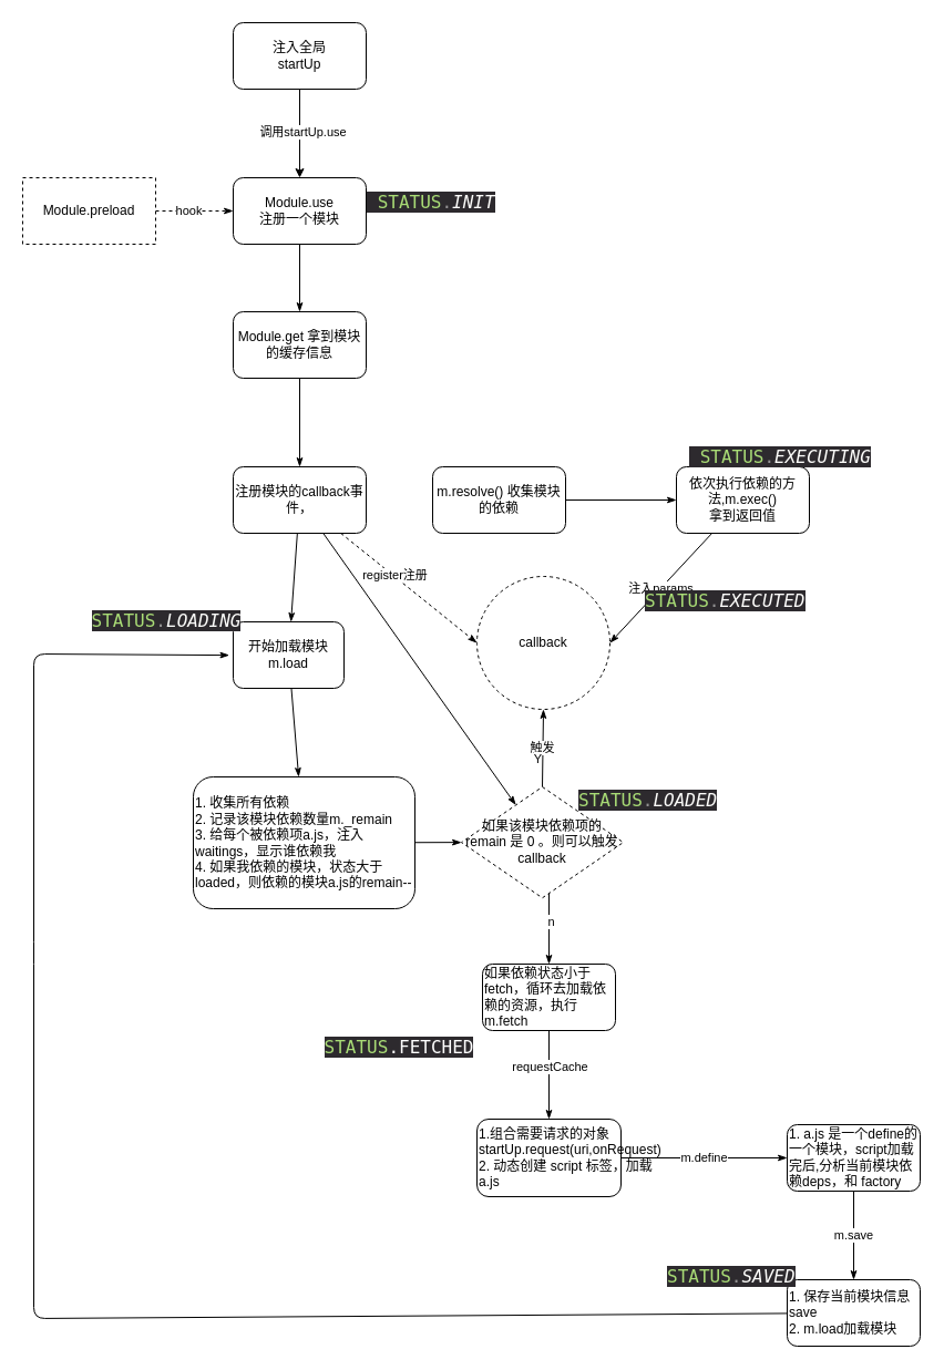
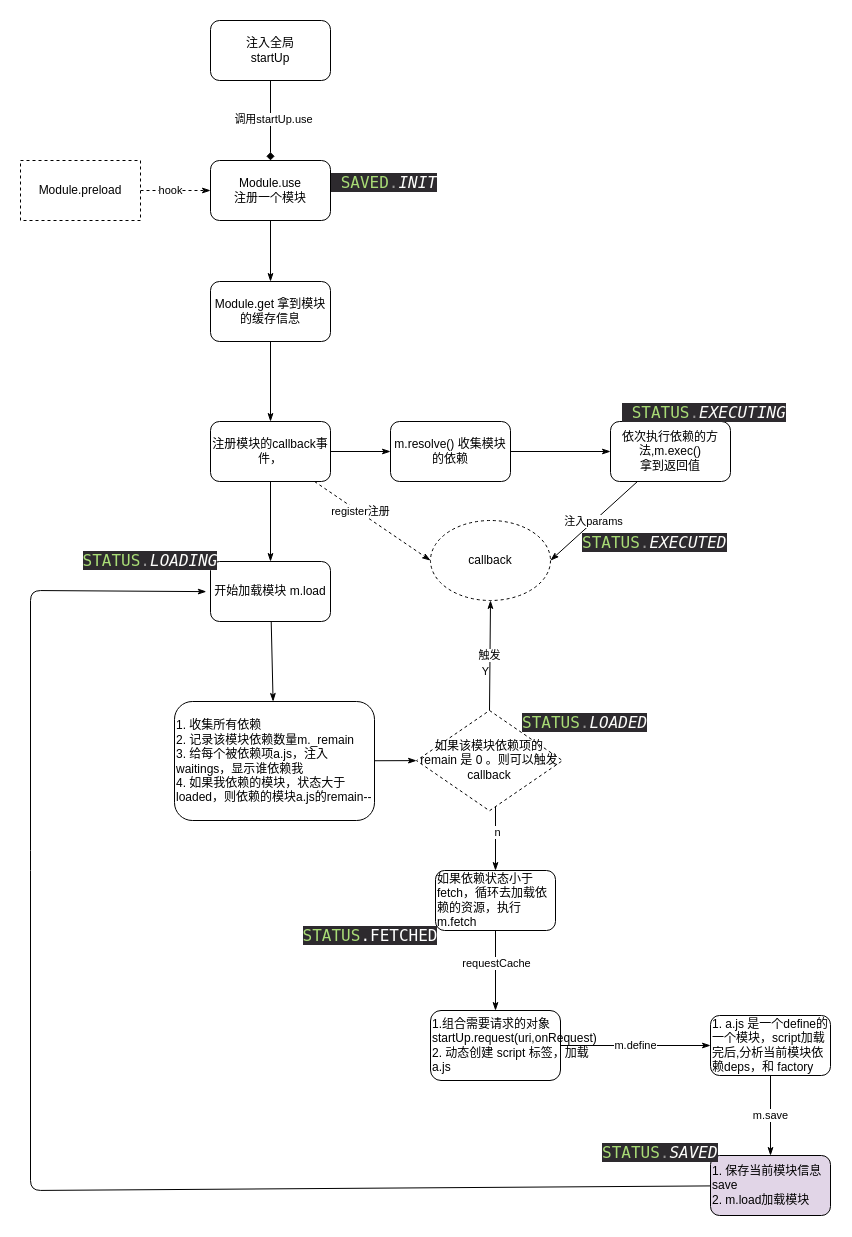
- <mxCell id="2" value="" style="edgeStyle=none;html=1;" edge="1" parent="1" source="4" target="6"><mxGeometry relative="1" as="geometry" /></mxCell>
+ <mxCell id="2" value="" style="edgeStyle=none;html=1;endArrow=diamond;" edge="1" parent="1" source="4" target="6"><mxGeometry relative="1" as="geometry" /></mxCell>
- <mxCell id="46" value="&lt;pre style=&quot;background-color: #2d2a2e ; color: #fcfcfa ; font-family: &amp;#34;jetbrains mono&amp;#34; , monospace ; font-size: 12.0pt&quot;&gt; &lt;span style=&quot;color: #a9dc76&quot;&gt;STATUS&lt;/span&gt;&lt;span style=&quot;color: #939293&quot;&gt;.&lt;/span&gt;&lt;span style=&quot;font-style: italic&quot;&gt;INIT&lt;/span&gt;&lt;/pre&gt;" style="text;whiteSpace=wrap;html=1;fontColor=#000000;" vertex="1" parent="1"><mxGeometry x="329" y="150" width="190" height="60" as="geometry" /></mxCell>
+ <mxCell id="46" value="&lt;pre style=&quot;background-color: #2d2a2e ; color: #fcfcfa ; font-family: &amp;#34;jetbrains mono&amp;#34; , monospace ; font-size: 12.0pt&quot;&gt; &lt;span style=&quot;color: #a9dc76&quot;&gt;SAVED&lt;/span&gt;&lt;span style=&quot;color: #939293&quot;&gt;.&lt;/span&gt;&lt;span style=&quot;font-style: italic&quot;&gt;INIT&lt;/span&gt;&lt;/pre&gt;" style="text;whiteSpace=wrap;html=1;fontColor=#000000;" vertex="1" parent="1"><mxGeometry x="329" y="150" width="190" height="60" as="geometry" /></mxCell>
- <mxCell id="23" value="callback" style="ellipse;whiteSpace=wrap;html=1;dashed=1;" vertex="1" parent="1"><mxGeometry x="430" y="520" width="120" height="120" as="geometry" /></mxCell>
+ <mxCell id="23" value="callback" style="ellipse;whiteSpace=wrap;html=1;dashed=1;" vertex="1" parent="1"><mxGeometry x="430" y="520" width="120" height="80" as="geometry" /></mxCell>
- <mxCell id="22" value="开始加载模块 m.load" style="whiteSpace=wrap;html=1;rounded=1;" vertex="1" parent="1"><mxGeometry x="210" y="561" width="100" height="60" as="geometry" /></mxCell>
+ <mxCell id="22" value="开始加载模块 m.load" style="whiteSpace=wrap;html=1;rounded=1;" vertex="1" parent="1"><mxGeometry x="210" y="561" width="120" height="60" as="geometry" /></mxCell>
- <mxCell id="12" value="" style="edgeStyle=none;html=1;endArrow=classicThin;endFill=1;" edge="1" parent="1" source="16" target="45"><mxGeometry relative="1" as="geometry" /></mxCell>
+ <mxCell id="12" value="" style="edgeStyle=none;html=1;endArrow=classicThin;endFill=1;" edge="1" parent="1" source="16" target="18"><mxGeometry relative="1" as="geometry" /></mxCell>
- <mxCell id="34" value="&lt;pre style=&quot;background-color: rgb(45 , 42 , 46) ; font-family: &amp;#34;jetbrains mono&amp;#34; , monospace ; font-size: 12pt&quot;&gt;&lt;span style=&quot;color: rgb(169 , 220 , 118)&quot;&gt;STATUS&lt;/span&gt;&lt;font color=&quot;#ffffff&quot;&gt;.FETCHED&lt;/font&gt;&lt;/pre&gt;" style="text;html=1;strokeColor=none;fillColor=none;align=center;verticalAlign=middle;whiteSpace=wrap;rounded=0;dashed=1;" vertex="1" parent="1"><mxGeometry x="295" y="920" width="130" height="50" as="geometry" /></mxCell>
+ <mxCell id="34" value="&lt;pre style=&quot;background-color: rgb(45 , 42 , 46) ; font-family: &amp;#34;jetbrains mono&amp;#34; , monospace ; font-size: 12pt&quot;&gt;&lt;span style=&quot;color: rgb(169 , 220 , 118)&quot;&gt;STATUS&lt;/span&gt;&lt;font color=&quot;#ffffff&quot;&gt;.FETCHED&lt;/font&gt;&lt;/pre&gt;" style="text;html=1;strokeColor=none;fillColor=none;align=center;verticalAlign=middle;whiteSpace=wrap;rounded=0;dashed=1;" vertex="1" parent="1"><mxGeometry x="305" y="910" width="130" height="50" as="geometry" /></mxCell>
- <mxCell id="40" value="1. 保存当前模块信息save&lt;br&gt;2. m.load加载模块" style="whiteSpace=wrap;html=1;align=left;rounded=1;" vertex="1" parent="1"><mxGeometry x="710" y="1155" width="120" height="60" as="geometry" /></mxCell>
+ <mxCell id="40" value="1. 保存当前模块信息save&lt;br&gt;2. m.load加载模块" style="whiteSpace=wrap;html=1;align=left;rounded=1;fillColor=#e1d5e7;" vertex="1" parent="1"><mxGeometry x="710" y="1155" width="120" height="60" as="geometry" /></mxCell>
